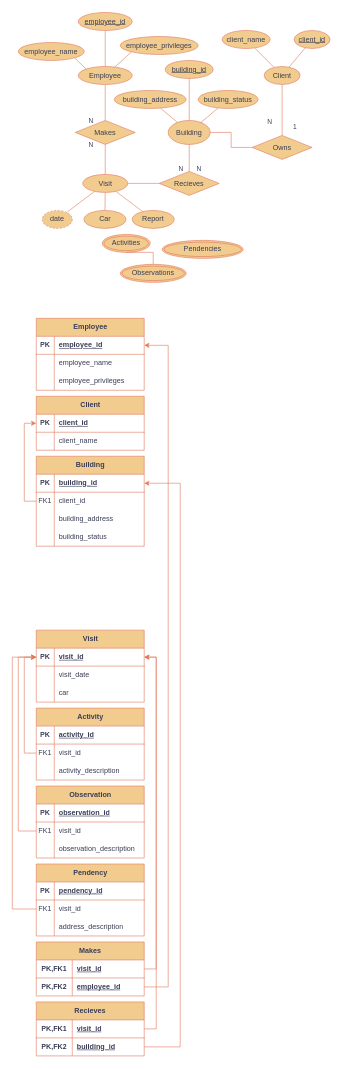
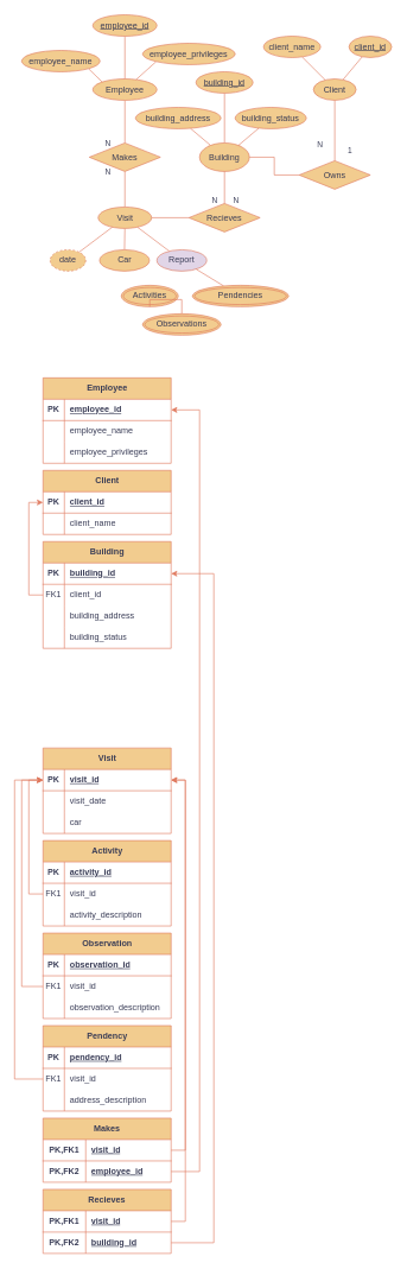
- <mxCell id="20" value="Report" style="ellipse;whiteSpace=wrap;html=1;labelBackgroundColor=none;fillColor=#F2CC8F;strokeColor=#E07A5F;fontColor=#393C56;" vertex="1" parent="1"><mxGeometry x="220" y="350" width="70" height="30" as="geometry" /></mxCell>
+ <mxCell id="20" value="Report" style="ellipse;whiteSpace=wrap;html=1;labelBackgroundColor=none;fillColor=#e1d5e7;strokeColor=#E07A5F;fontColor=#393C56;" vertex="1" parent="1"><mxGeometry x="220" y="350" width="70" height="30" as="geometry" /></mxCell>
+ <mxCell id="33" value="" style="rounded=0;orthogonalLoop=1;jettySize=auto;html=1;strokeColor=#E07A5F;fontColor=#393C56;fillColor=#F2CC8F;endArrow=none;endFill=0;" edge="1" parent="1" source="34" target="20"><mxGeometry relative="1" as="geometry" /></mxCell>
- <mxCell id="30" value="Activities" style="ellipse;shape=doubleEllipse;margin=3;whiteSpace=wrap;html=1;align=center;strokeColor=#E07A5F;fontColor=#393C56;fillColor=#F2CC8F;" vertex="1" parent="1"><mxGeometry x="170" y="390" width="80" height="30" as="geometry" /></mxCell>
+ <mxCell id="30" value="Activities" style="ellipse;shape=doubleEllipse;margin=3;whiteSpace=wrap;html=1;align=center;strokeColor=#E07A5F;fontColor=#393C56;fillColor=#F2CC8F;" vertex="1" parent="1"><mxGeometry x="170" y="400" width="80" height="30" as="geometry" /></mxCell>
